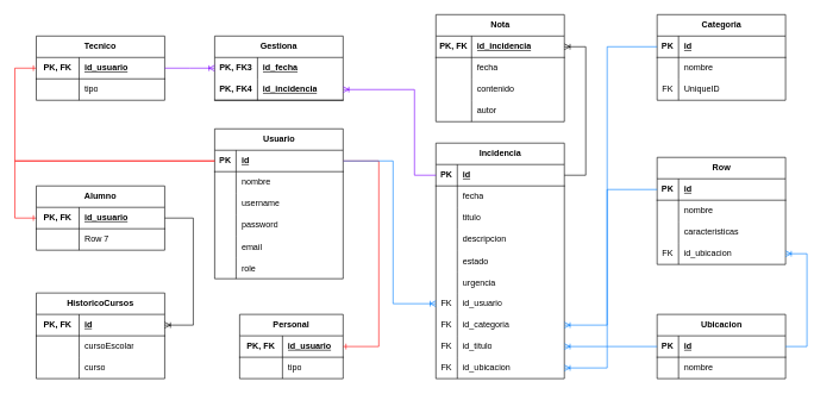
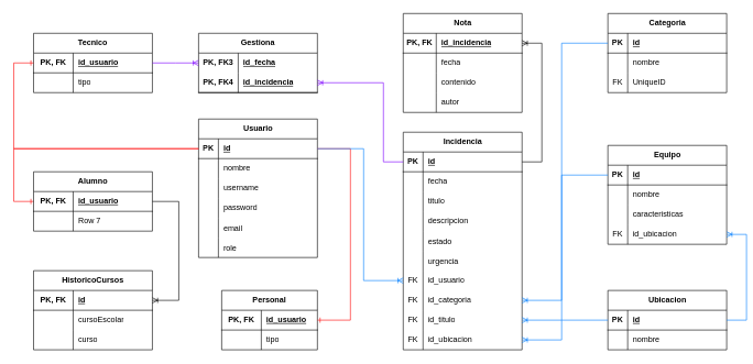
- <mxCell id="111" value="Row" style="shape=table;startSize=30;container=1;collapsible=1;childLayout=tableLayout;fixedRows=1;rowLines=0;fontStyle=1;align=center;resizeLast=1;html=1;" vertex="1" parent="1"><mxGeometry x="920" y="220" width="180" height="150" as="geometry" /></mxCell>
+ <mxCell id="111" value="Equipo" style="shape=table;startSize=30;container=1;collapsible=1;childLayout=tableLayout;fixedRows=1;rowLines=0;fontStyle=1;align=center;resizeLast=1;html=1;" vertex="1" parent="1"><mxGeometry x="920" y="220" width="180" height="150" as="geometry" /></mxCell>
